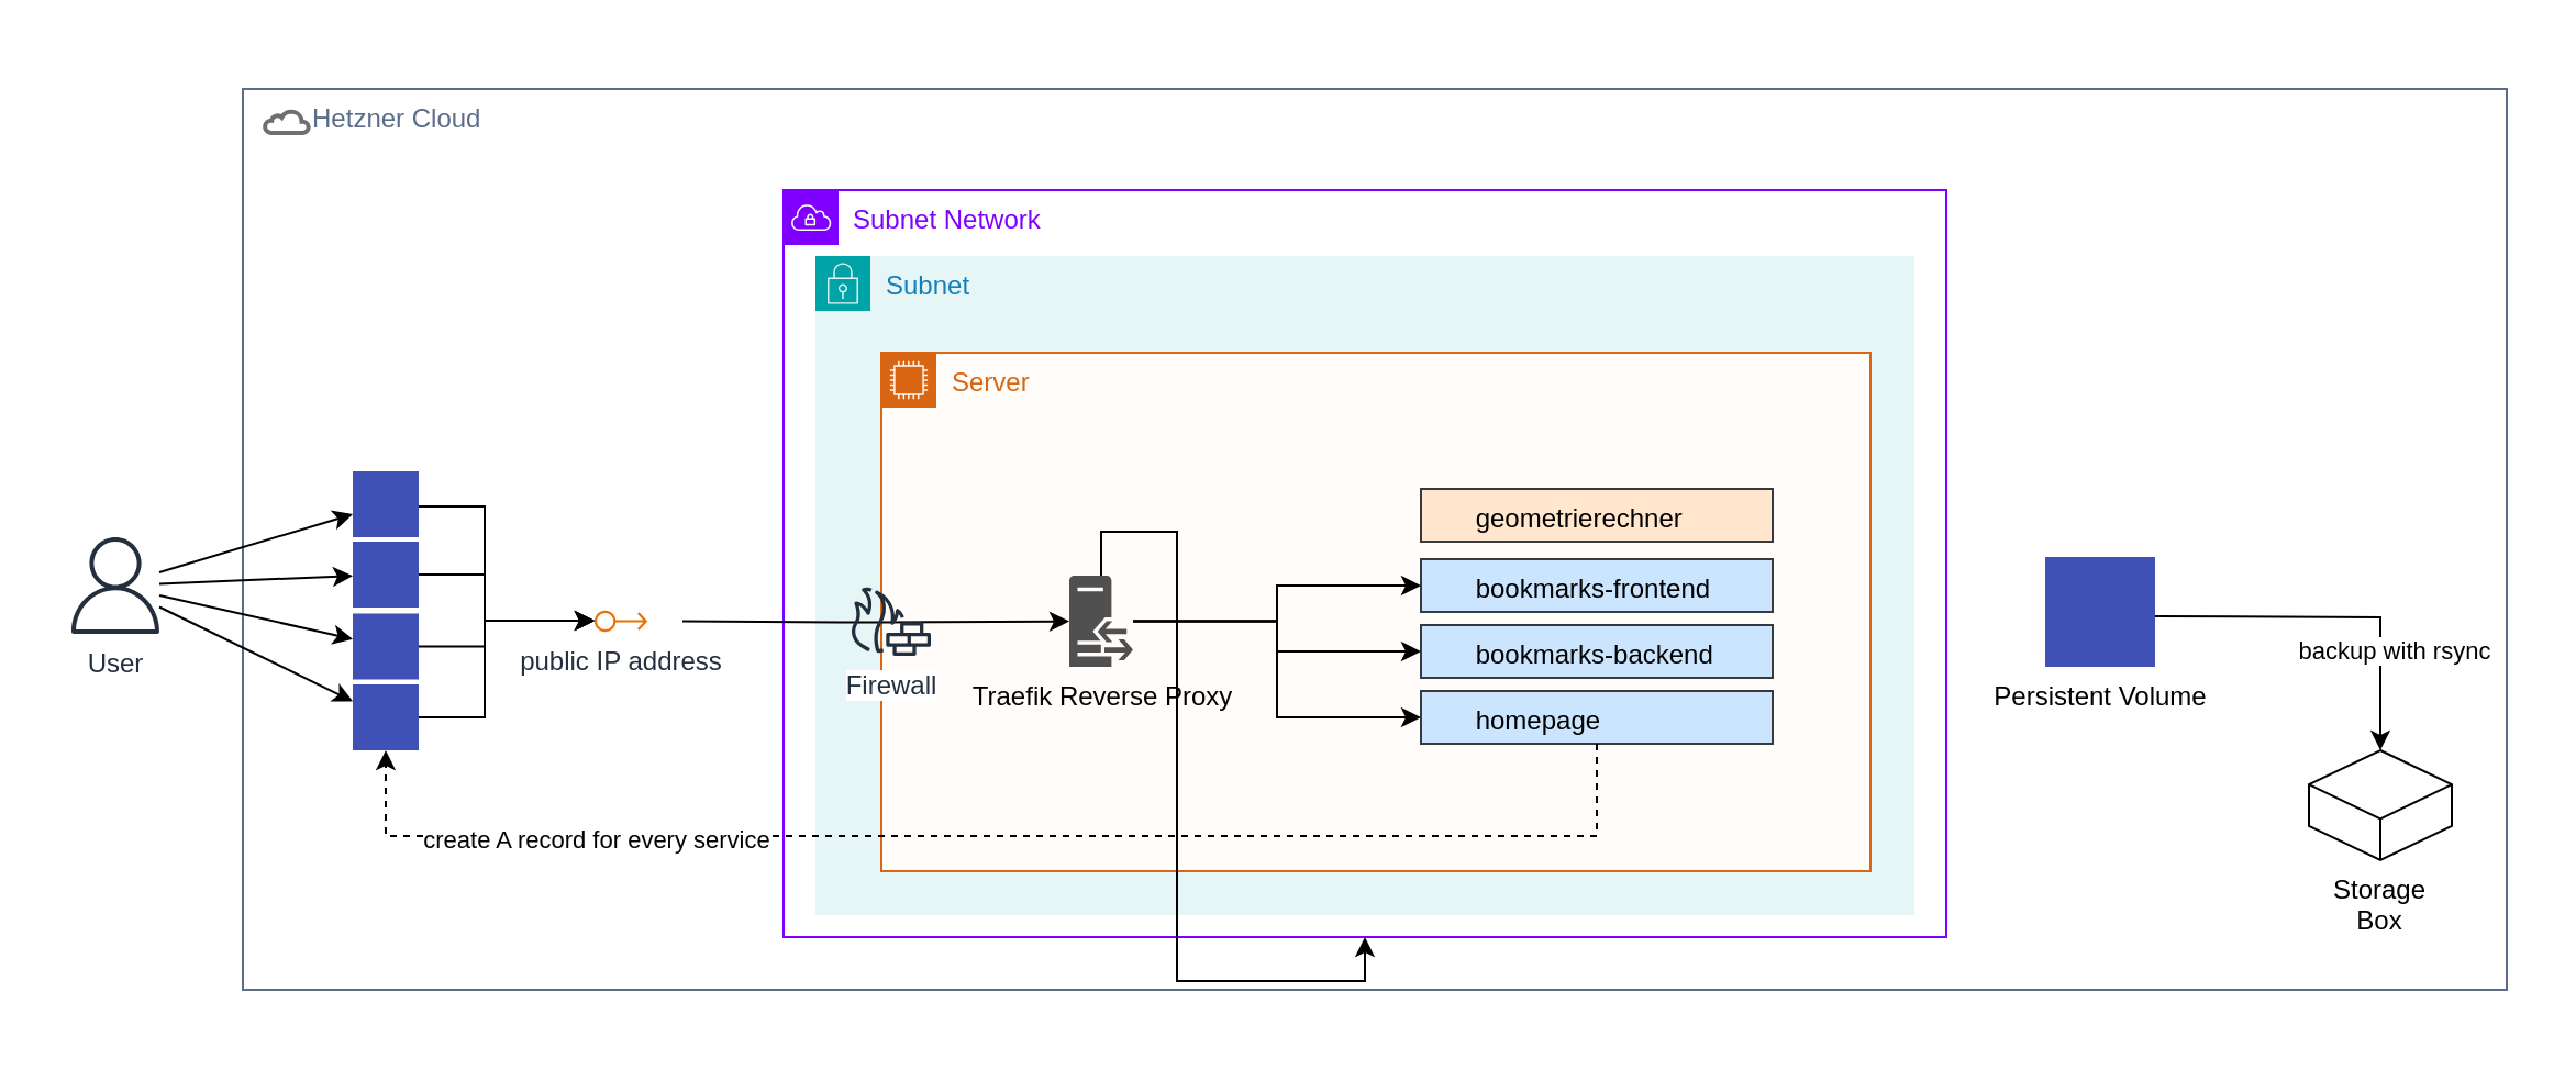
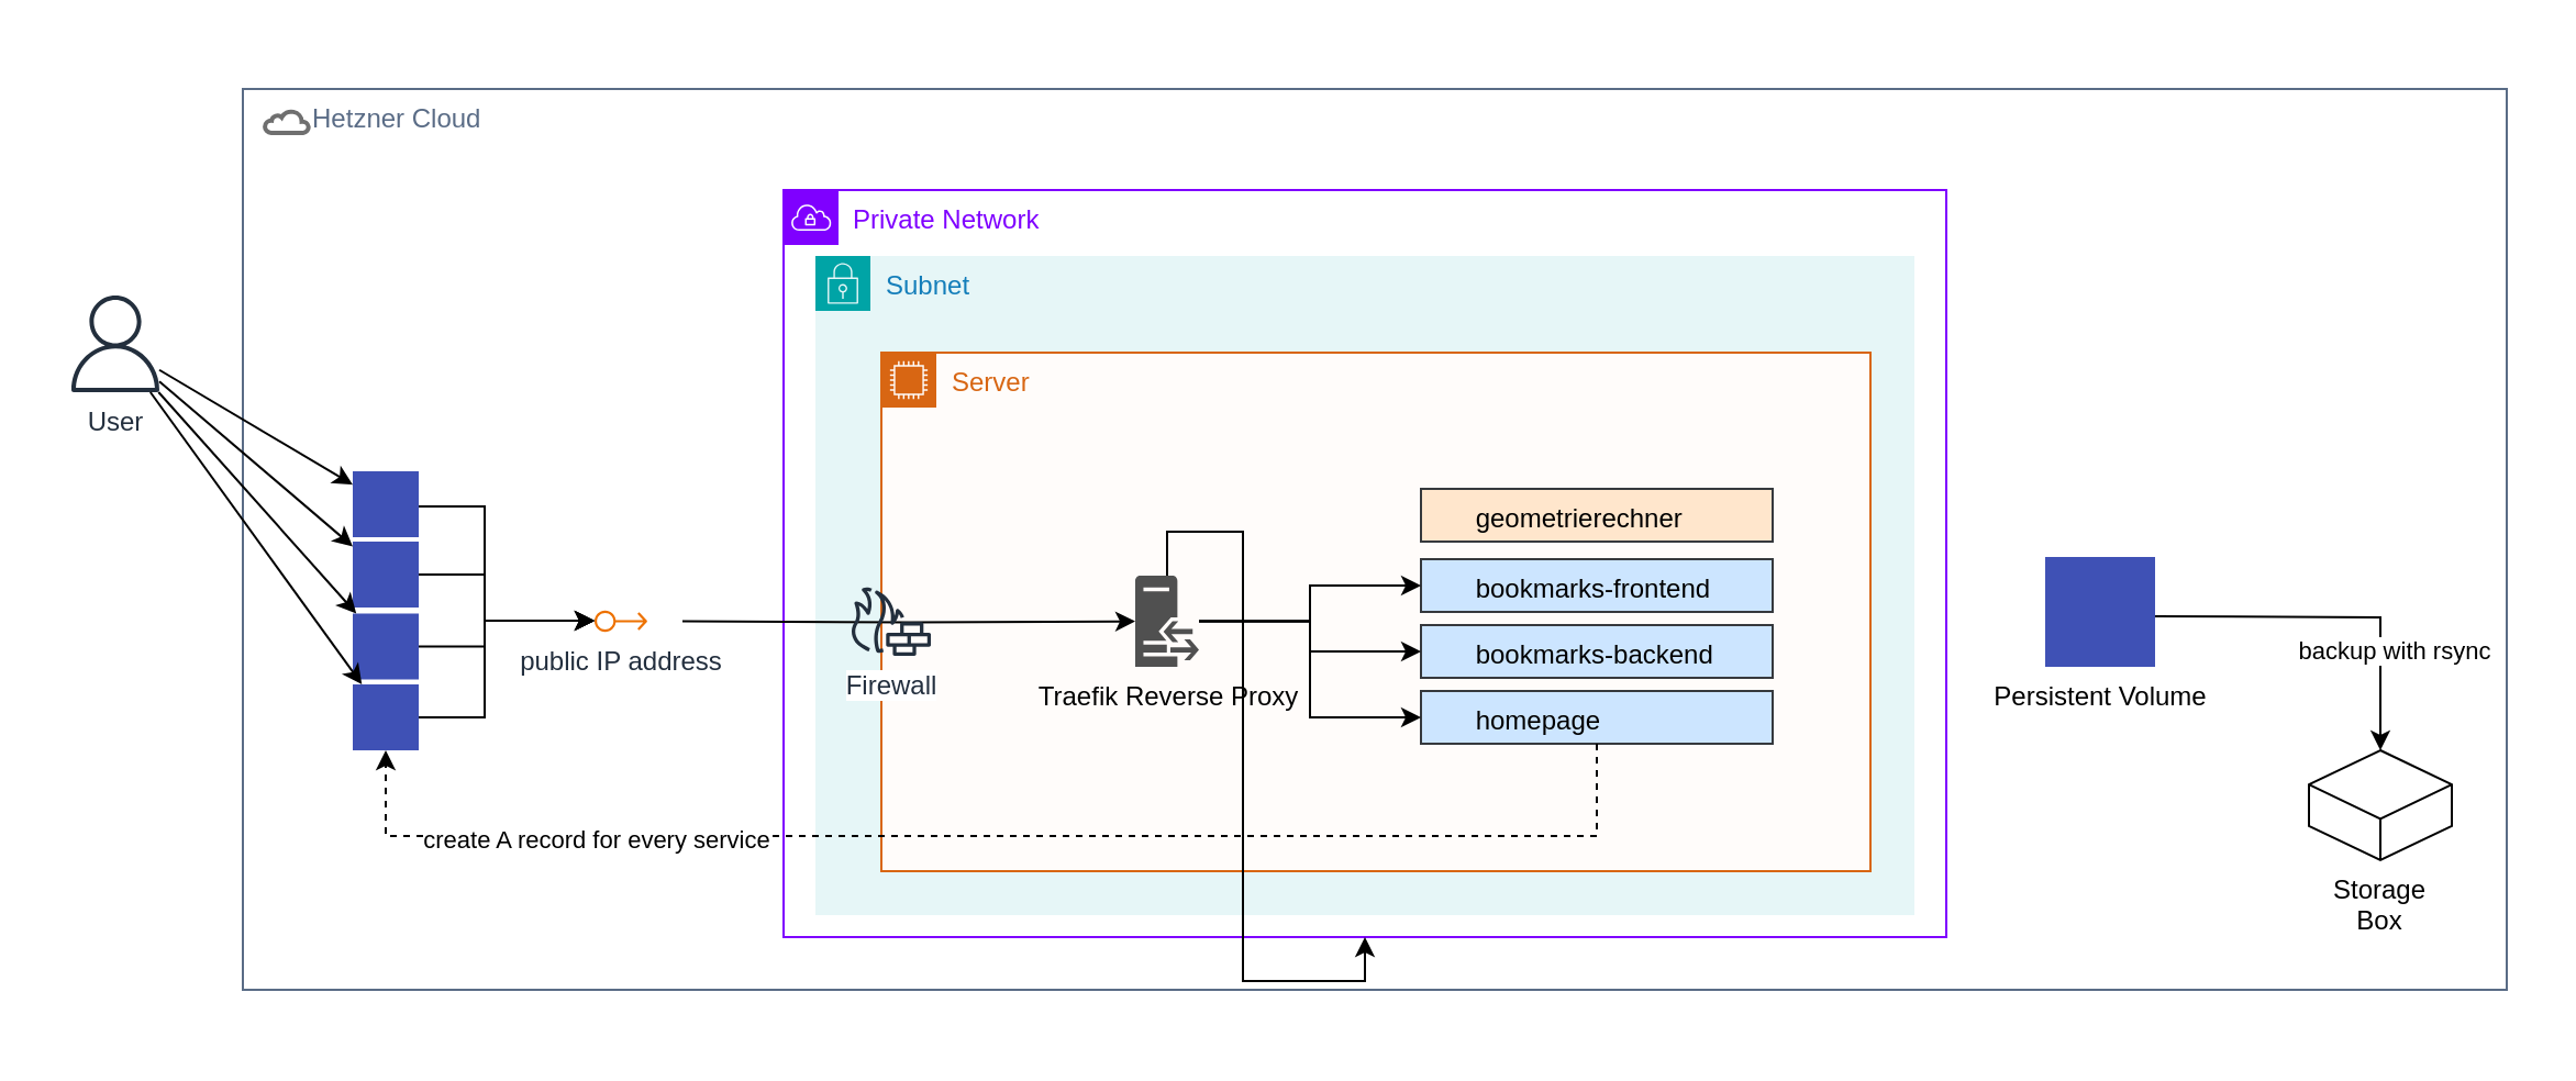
- <mxCell id="4" value="Subnet Network" style="sketch=0;outlineConnect=0;gradientColor=none;html=1;whiteSpace=wrap;fontSize=12;fontStyle=0;shape=mxgraph.aws4.group;grIcon=mxgraph.aws4.group_vpc;strokeColor=#7F00FF;fillColor=none;verticalAlign=top;align=left;spacingLeft=30;fontColor=#7F00FF;dashed=0;" vertex="1" parent="1"><mxGeometry x="356" y="86" width="529" height="340" as="geometry" /></mxCell>
+ <mxCell id="4" value="Private Network" style="sketch=0;outlineConnect=0;gradientColor=none;html=1;whiteSpace=wrap;fontSize=12;fontStyle=0;shape=mxgraph.aws4.group;grIcon=mxgraph.aws4.group_vpc;strokeColor=#7F00FF;fillColor=none;verticalAlign=top;align=left;spacingLeft=30;fontColor=#7F00FF;dashed=0;" vertex="1" parent="1"><mxGeometry x="356" y="86" width="529" height="340" as="geometry" /></mxCell>
- <mxCell id="7" value="User" style="sketch=0;outlineConnect=0;fontColor=#232F3E;gradientColor=none;fillColor=#232F3D;strokeColor=none;dashed=0;verticalLabelPosition=bottom;verticalAlign=top;align=center;html=1;fontSize=12;fontStyle=0;aspect=fixed;pointerEvents=1;shape=mxgraph.aws4.user;" vertex="1" parent="1"><mxGeometry x="30" y="244" width="44" height="44" as="geometry" /></mxCell>
+ <mxCell id="7" value="User" style="sketch=0;outlineConnect=0;fontColor=#232F3E;gradientColor=none;fillColor=#232F3D;strokeColor=none;dashed=0;verticalLabelPosition=bottom;verticalAlign=top;align=center;html=1;fontSize=12;fontStyle=0;aspect=fixed;pointerEvents=1;shape=mxgraph.aws4.user;" vertex="1" parent="1"><mxGeometry x="30" y="134" width="44" height="44" as="geometry" /></mxCell>
- <mxCell id="10" value="Traefik Reverse Proxy" style="sketch=0;pointerEvents=1;shadow=0;dashed=0;html=1;strokeColor=none;fillColor=#505050;labelPosition=center;verticalLabelPosition=bottom;verticalAlign=top;outlineConnect=0;align=center;shape=mxgraph.office.servers.reverse_proxy;" vertex="1" parent="1"><mxGeometry x="486" y="261.5" width="29" height="41.5" as="geometry" /></mxCell>
+ <mxCell id="10" value="Traefik Reverse Proxy" style="sketch=0;pointerEvents=1;shadow=0;dashed=0;html=1;strokeColor=none;fillColor=#505050;labelPosition=center;verticalLabelPosition=bottom;verticalAlign=top;outlineConnect=0;align=center;shape=mxgraph.office.servers.reverse_proxy;" vertex="1" parent="1"><mxGeometry x="516" y="261.5" width="29" height="41.5" as="geometry" /></mxCell>
